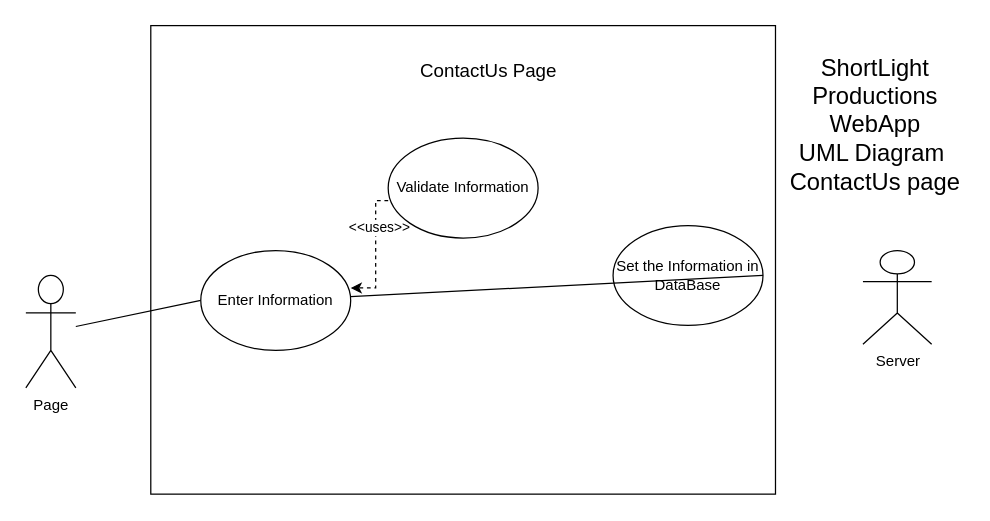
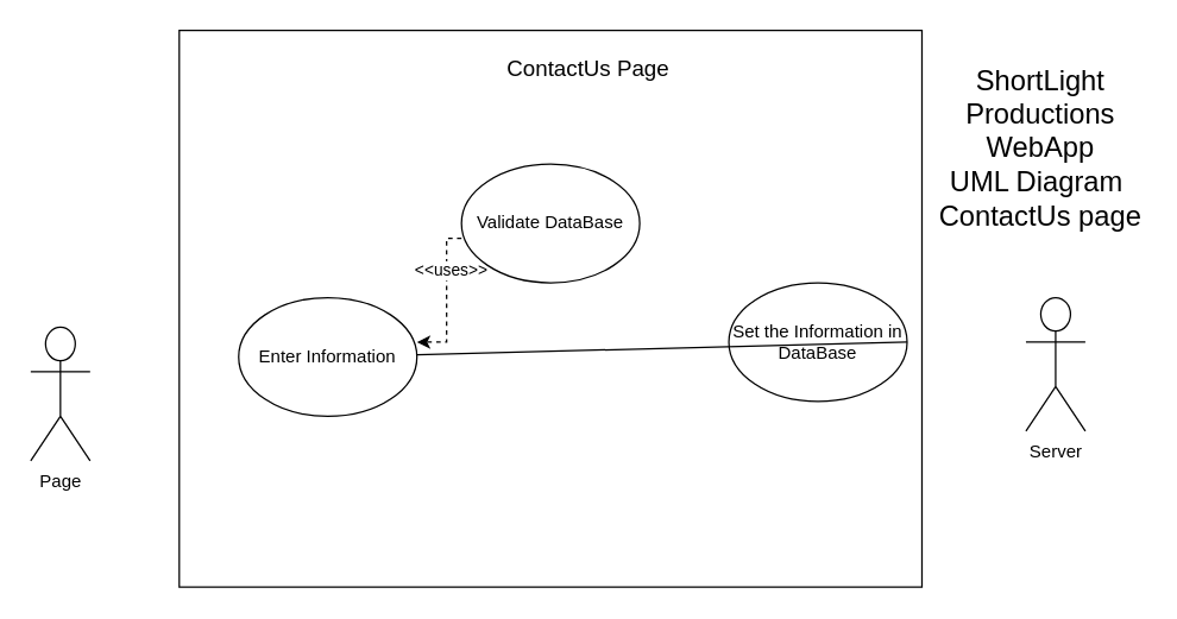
- <mxCell id="5" value="ContactUs Page" style="text;strokeColor=none;fillColor=none;align=left;verticalAlign=middle;spacingLeft=4;spacingRight=4;overflow=hidden;points=[[0,0.5],[1,0.5]];portConstraint=eastwest;rotatable=0;fontSize=15;" parent="1" vertex="1"><mxGeometry x="330" y="40" width="140" height="30" as="geometry" /></mxCell>
+ <mxCell id="5" value="ContactUs Page" style="text;strokeColor=none;fillColor=none;align=left;verticalAlign=middle;spacingLeft=4;spacingRight=4;overflow=hidden;points=[[0,0.5],[1,0.5]];portConstraint=eastwest;rotatable=0;fontSize=15;" parent="1" vertex="1"><mxGeometry x="335" y="30" width="140" height="30" as="geometry" /></mxCell>
- <mxCell id="8" value="Validate Information" style="ellipse;whiteSpace=wrap;html=1;" vertex="1" parent="1"><mxGeometry x="310" y="110" width="120" height="80" as="geometry" /></mxCell>
+ <mxCell id="8" value="Validate DataBase" style="ellipse;whiteSpace=wrap;html=1;" vertex="1" parent="1"><mxGeometry x="310" y="110" width="120" height="80" as="geometry" /></mxCell>
- <mxCell id="9" value="Set the Information in DataBase" style="ellipse;whiteSpace=wrap;html=1;" vertex="1" parent="1"><mxGeometry x="490" y="180" width="120" height="80" as="geometry" /></mxCell>
+ <mxCell id="9" value="Set the Information in DataBase" style="ellipse;whiteSpace=wrap;html=1;" vertex="1" parent="1"><mxGeometry x="490" y="190" width="120" height="80" as="geometry" /></mxCell>
- <mxCell id="4" value="Server" style="shape=umlActor;verticalLabelPosition=bottom;verticalAlign=top;html=1;outlineConnect=0;" parent="1" vertex="1"><mxGeometry x="690" y="200" width="55" height="75" as="geometry" /></mxCell>
+ <mxCell id="4" value="Server" style="shape=umlActor;verticalLabelPosition=bottom;verticalAlign=top;html=1;outlineConnect=0;" parent="1" vertex="1"><mxGeometry x="690" y="200" width="40" height="90" as="geometry" /></mxCell>
- <mxCell id="10" value="" style="endArrow=none;html=1;rounded=0;entryX=0;entryY=0.5;entryDx=0;entryDy=0;" edge="1" parent="1" source="3" target="12"><mxGeometry width="50" height="50" relative="1" as="geometry"><mxPoint x="370" y="330" as="sourcePoint" /><mxPoint x="420" y="280" as="targetPoint" /></mxGeometry></mxCell>
